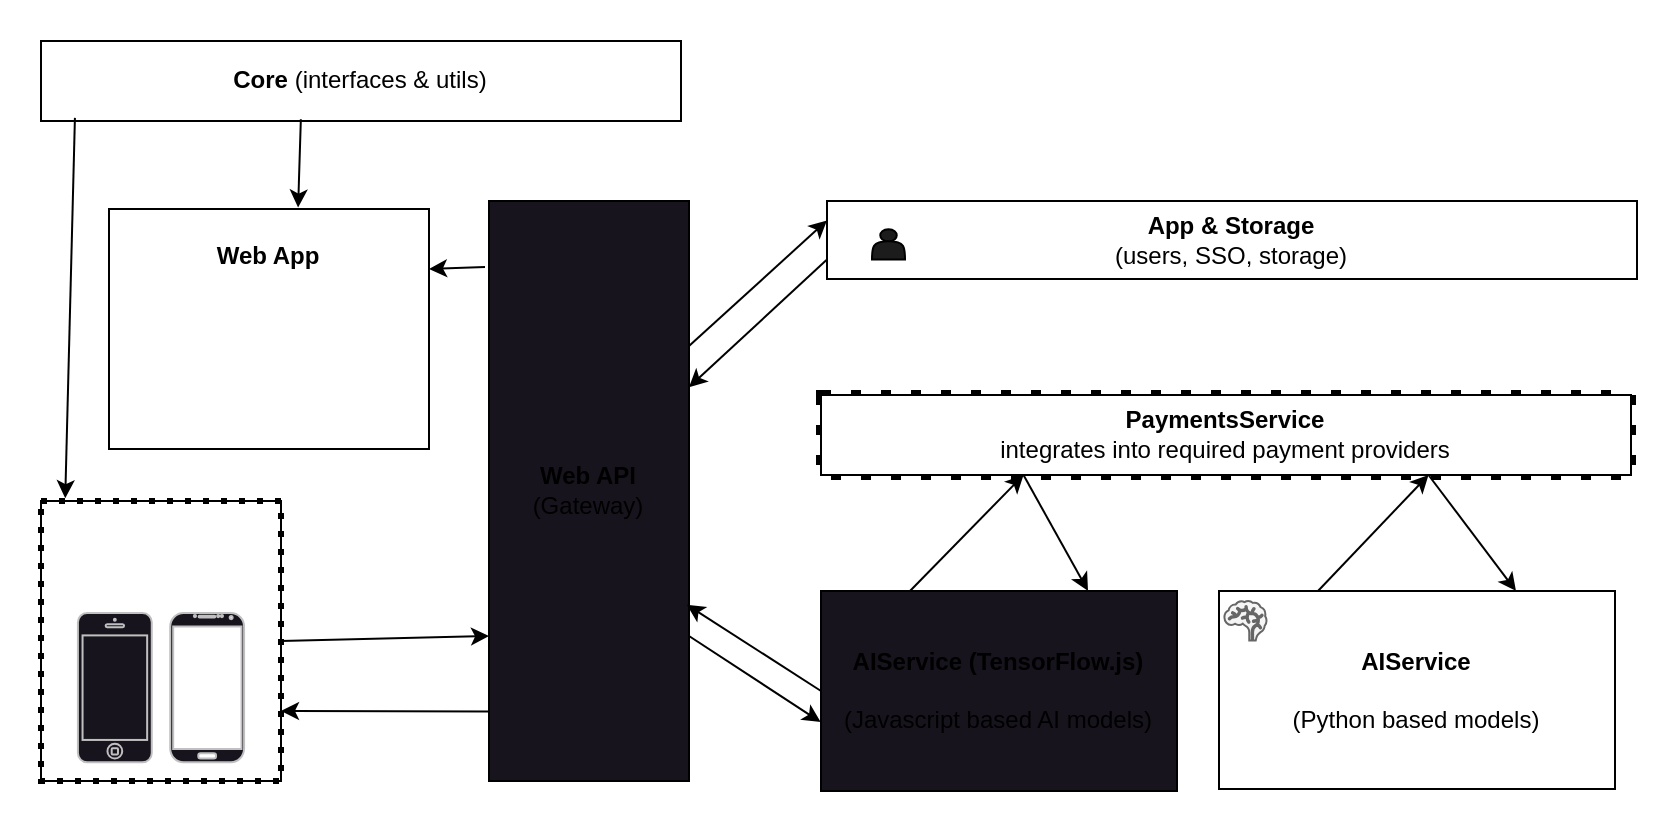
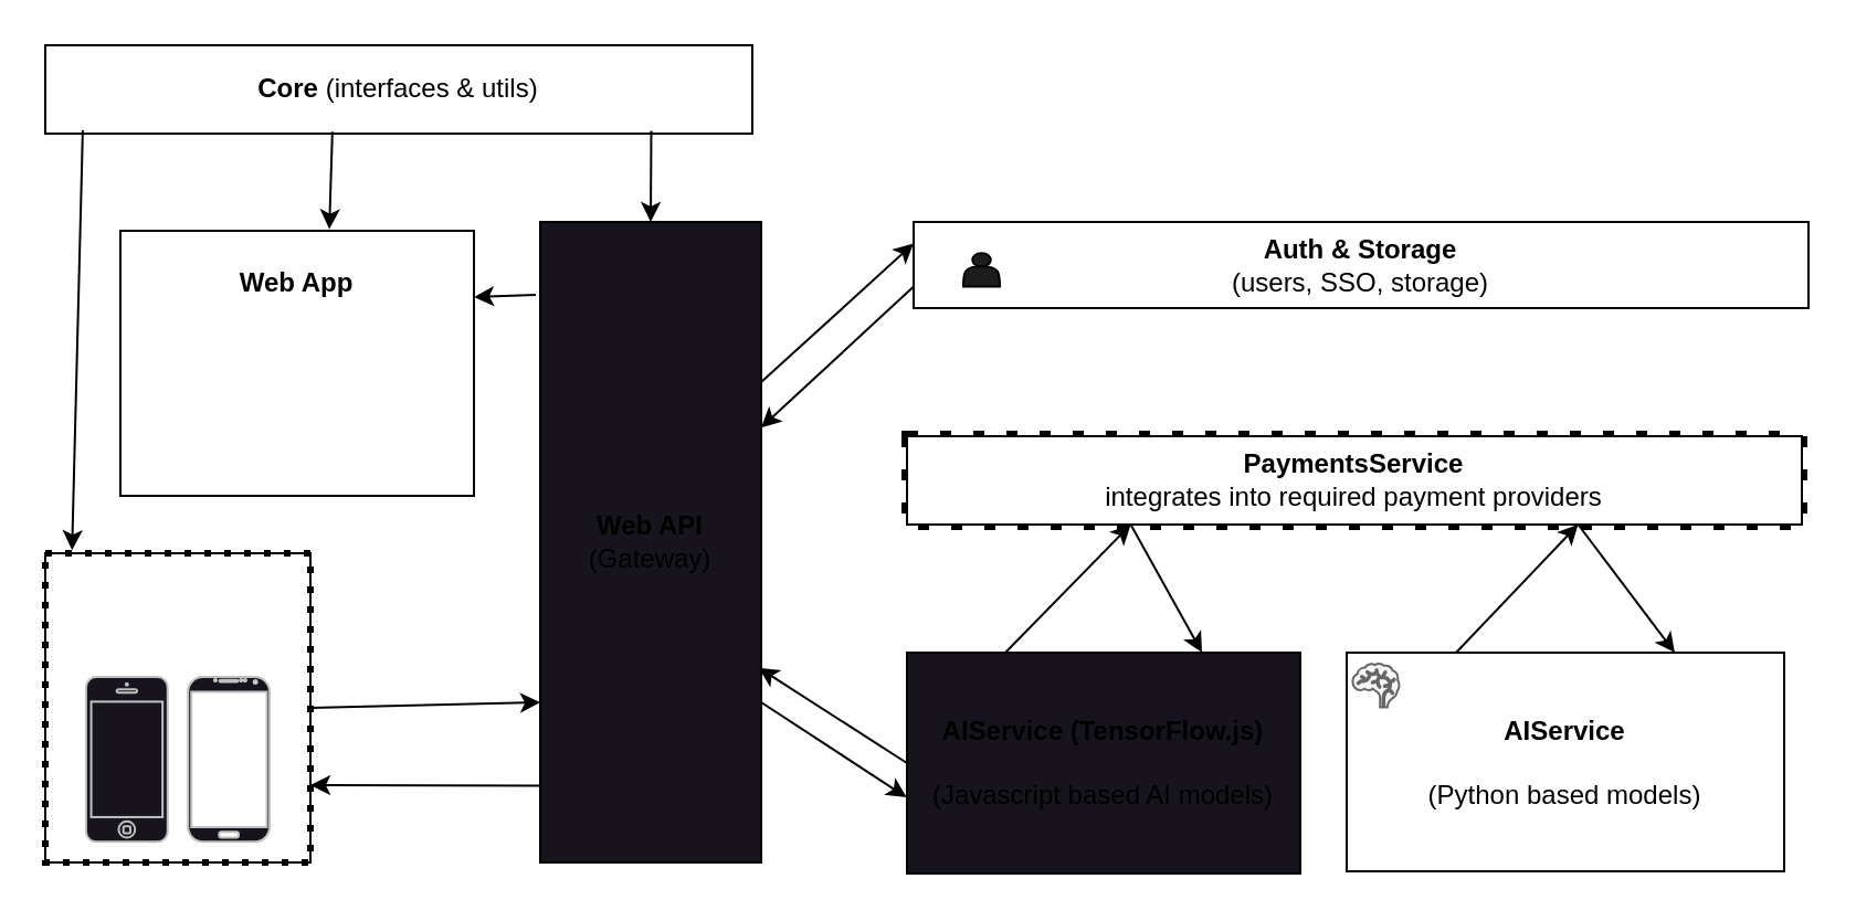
+ <mxCell id="47" style="edgeStyle=none;html=1;exitX=0.857;exitY=0.968;exitDx=0;exitDy=0;entryX=0.5;entryY=0;entryDx=0;entryDy=0;fontColor=#FFFFFF;exitPerimeter=0;" parent="1" source="7" target="16" edge="1"><mxGeometry relative="1" as="geometry" /></mxCell>
- <mxCell id="11" value="&lt;b&gt;App &amp;amp; Storage&lt;br&gt;&lt;/b&gt;(users, SSO, storage)" style="rounded=0;whiteSpace=wrap;html=1;container=0;" parent="9" vertex="1"><mxGeometry width="405" height="39" as="geometry" /></mxCell>
+ <mxCell id="11" value="&lt;b&gt;Auth &amp;amp; Storage&lt;br&gt;&lt;/b&gt;(users, SSO, storage)" style="rounded=0;whiteSpace=wrap;html=1;container=0;" parent="9" vertex="1"><mxGeometry width="405" height="39" as="geometry" /></mxCell>
